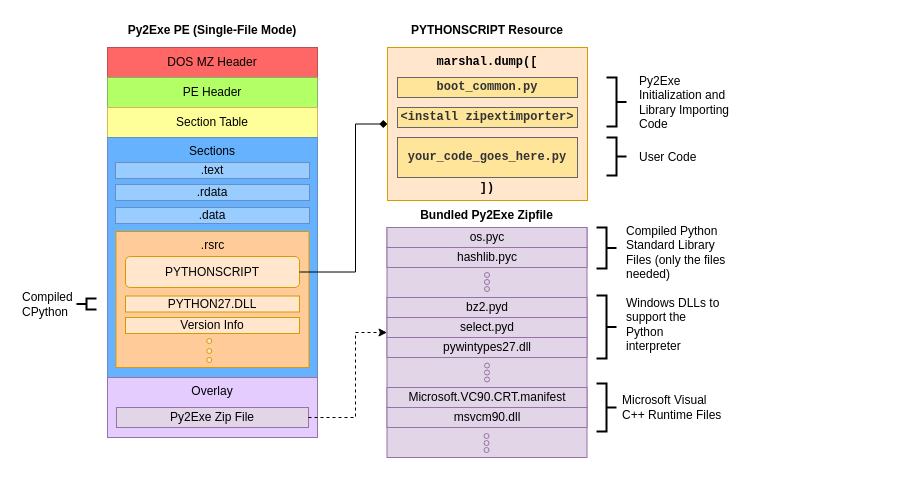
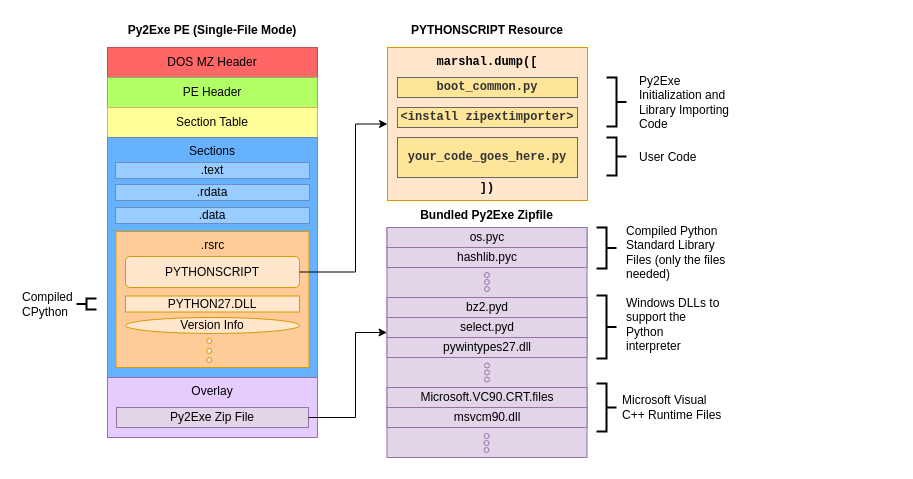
- <mxCell id="63" style="edgeStyle=elbowEdgeStyle;rounded=0;orthogonalLoop=1;jettySize=auto;html=1;exitX=1;exitY=0.5;exitDx=0;exitDy=0;entryX=0;entryY=0.5;entryDx=0;entryDy=0;fontFamily=Verdana;endArrow=diamond;" parent="1" source="15" target="25" edge="1"><mxGeometry relative="1" as="geometry"><Array as="points"><mxPoint x="355" y="197" /></Array></mxGeometry></mxCell>
+ <mxCell id="63" style="edgeStyle=elbowEdgeStyle;rounded=0;orthogonalLoop=1;jettySize=auto;html=1;exitX=1;exitY=0.5;exitDx=0;exitDy=0;entryX=0;entryY=0.5;entryDx=0;entryDy=0;fontFamily=Verdana;" parent="1" source="15" target="25" edge="1"><mxGeometry relative="1" as="geometry"><Array as="points"><mxPoint x="355" y="197" /></Array></mxGeometry></mxCell>
- <mxCell id="19" value="Version Info" style="rounded=0;whiteSpace=wrap;html=1;fillColor=#ffe6cc;strokeColor=#d79b00;" parent="18" vertex="1"><mxGeometry width="174" height="16" as="geometry" /></mxCell>
+ <mxCell id="19" value="Version Info" style="ellipse;whiteSpace=wrap;html=1;fillColor=#ffe6cc;strokeColor=#d79b00;" parent="18" vertex="1"><mxGeometry width="174" height="16" as="geometry" /></mxCell>
- <mxCell id="62" style="edgeStyle=elbowEdgeStyle;rounded=0;orthogonalLoop=1;jettySize=auto;html=1;exitX=1;exitY=0.5;exitDx=0;exitDy=0;entryX=0;entryY=0.75;entryDx=0;entryDy=0;fontFamily=Helvetica;dashed=1;" parent="1" source="16" target="35" edge="1"><mxGeometry relative="1" as="geometry"><Array as="points"><mxPoint x="355" y="377" /></Array></mxGeometry></mxCell>
+ <mxCell id="62" style="edgeStyle=elbowEdgeStyle;rounded=0;orthogonalLoop=1;jettySize=auto;html=1;exitX=1;exitY=0.5;exitDx=0;exitDy=0;entryX=0;entryY=0.75;entryDx=0;entryDy=0;fontFamily=Helvetica;" parent="1" source="16" target="35" edge="1"><mxGeometry relative="1" as="geometry"><Array as="points"><mxPoint x="355" y="377" /></Array></mxGeometry></mxCell>
- <mxCell id="36" value="Microsoft.VC90.CRT.manifest" style="rounded=0;whiteSpace=wrap;html=1;fillColor=#e1d5e7;strokeColor=#9673a6;" parent="30" vertex="1"><mxGeometry x="-304" y="340" width="200" height="20" as="geometry" /></mxCell>
+ <mxCell id="36" value="Microsoft.VC90.CRT.files" style="rounded=0;whiteSpace=wrap;html=1;fillColor=#e1d5e7;strokeColor=#9673a6;" parent="30" vertex="1"><mxGeometry x="-304" y="340" width="200" height="20" as="geometry" /></mxCell>
